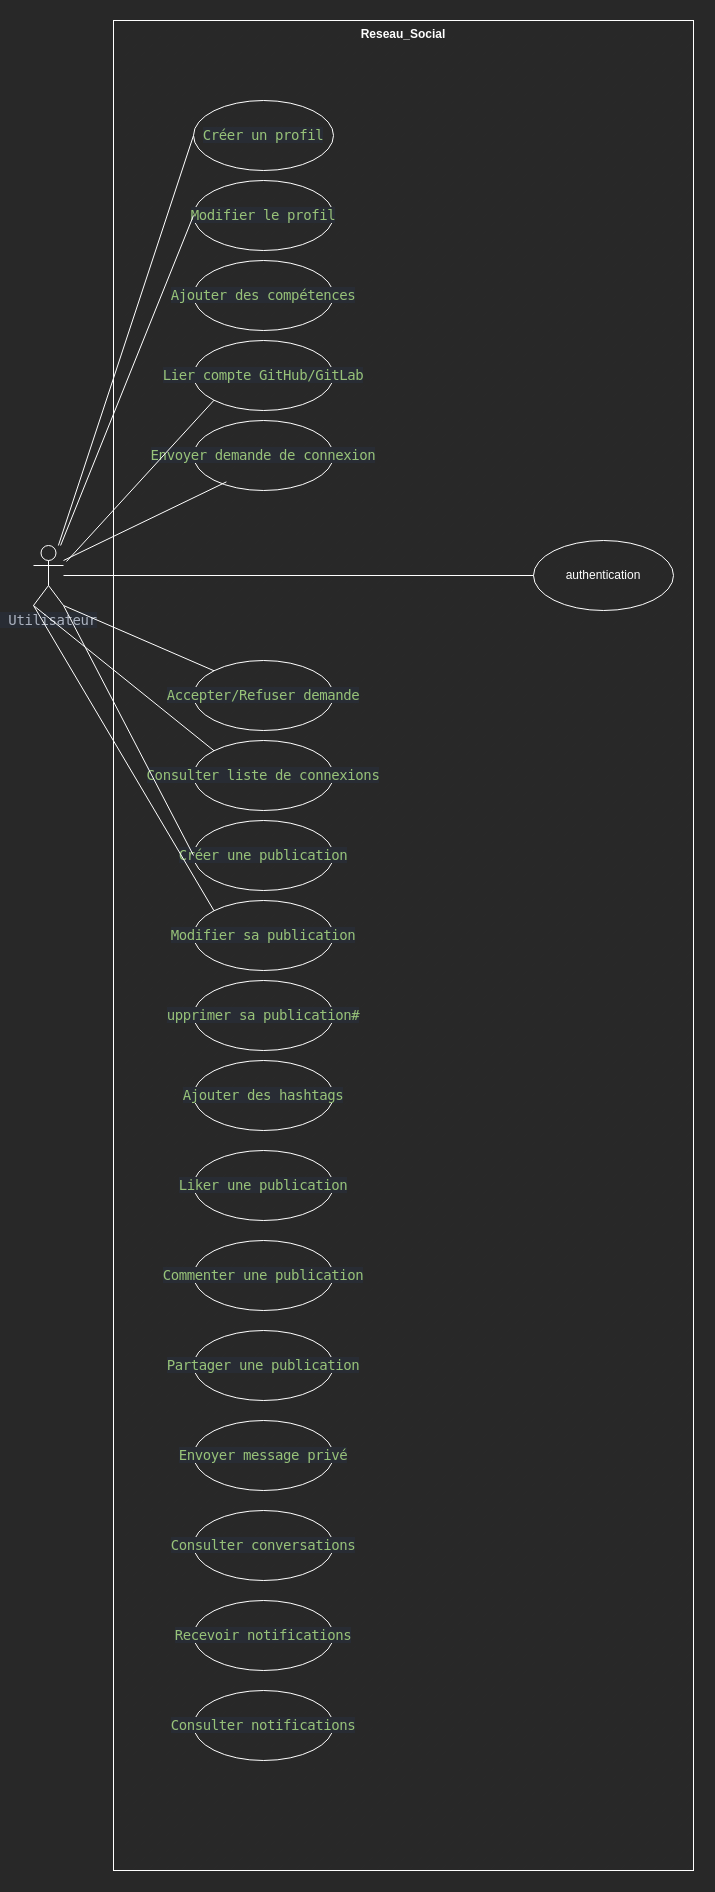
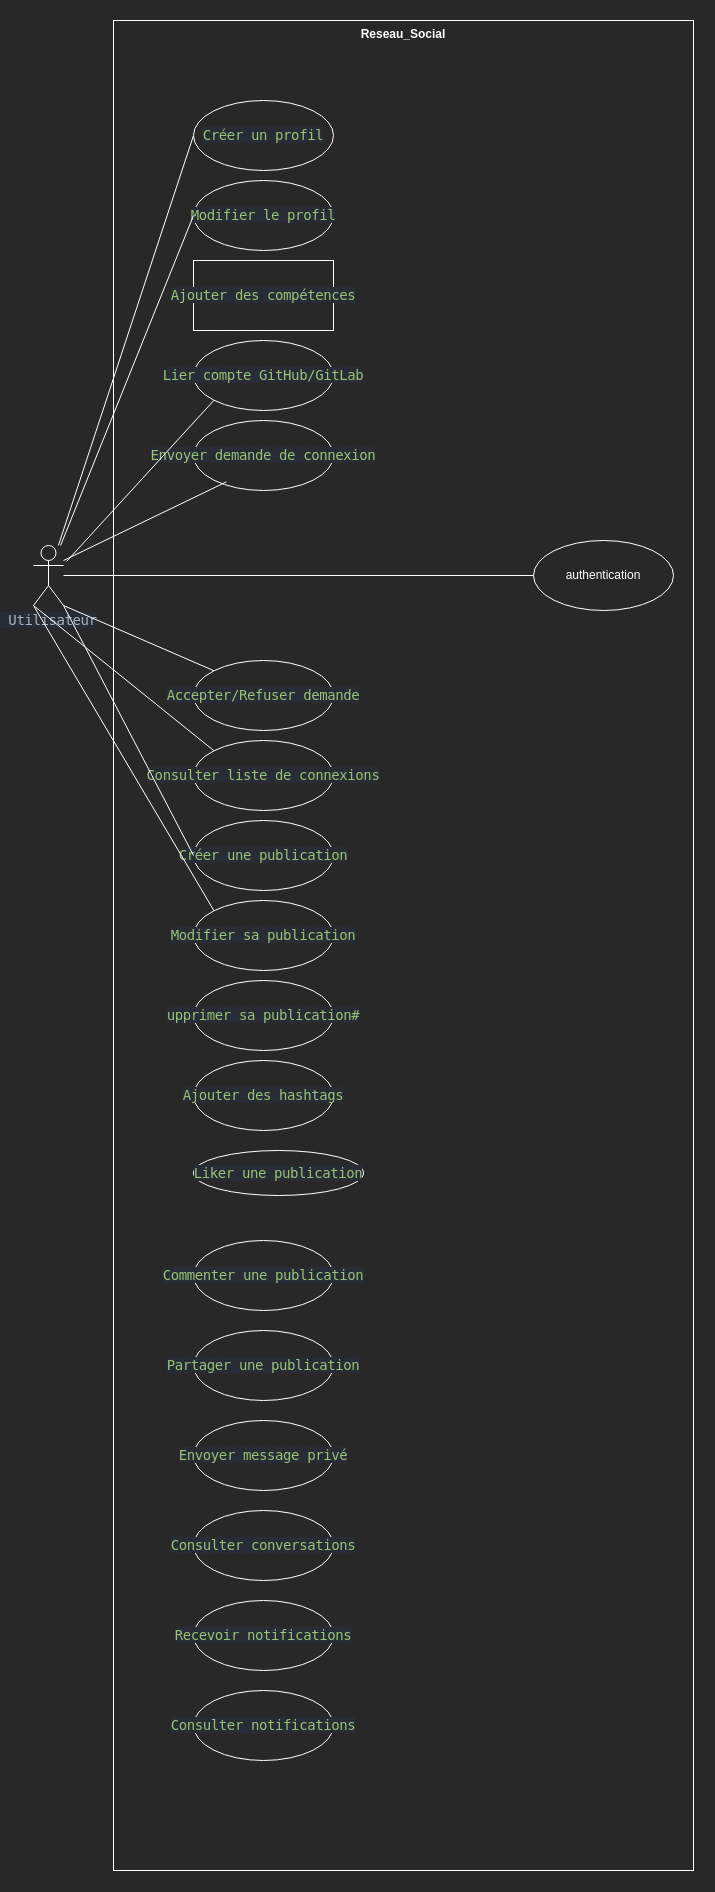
- <mxCell id="10" value="&lt;span style=&quot;color: rgb(152, 195, 121); font-family: &amp;quot;Fira Code&amp;quot;, &amp;quot;Fira Mono&amp;quot;, Menlo, Consolas, &amp;quot;DejaVu Sans Mono&amp;quot;, monospace; font-size: 14px; letter-spacing: -0.4px; text-align: left; white-space: pre; background-color: rgb(40, 44, 52);&quot;&gt;Ajouter des compétences&lt;/span&gt;" style="ellipse;whiteSpace=wrap;html=1;fillColor=none;strokeColor=#FFFFFF;" vertex="1" parent="1"><mxGeometry x="180" y="260" width="140" height="70" as="geometry" /></mxCell>
+ <mxCell id="10" value="&lt;span style=&quot;color: rgb(152, 195, 121); font-family: &amp;quot;Fira Code&amp;quot;, &amp;quot;Fira Mono&amp;quot;, Menlo, Consolas, &amp;quot;DejaVu Sans Mono&amp;quot;, monospace; font-size: 14px; letter-spacing: -0.4px; text-align: left; white-space: pre; background-color: rgb(40, 44, 52);&quot;&gt;Ajouter des compétences&lt;/span&gt;" style="whiteSpace=wrap;html=1;fillColor=none;strokeColor=#FFFFFF;rounded=0;" vertex="1" parent="1"><mxGeometry x="180" y="260" width="140" height="70" as="geometry" /></mxCell>
- <mxCell id="20" value="&lt;span style=&quot;color: rgb(152, 195, 121); font-family: &amp;quot;Fira Code&amp;quot;, &amp;quot;Fira Mono&amp;quot;, Menlo, Consolas, &amp;quot;DejaVu Sans Mono&amp;quot;, monospace; font-size: 14px; letter-spacing: -0.4px; text-align: left; white-space: pre; background-color: rgb(40, 44, 52);&quot;&gt;Liker une publication&lt;/span&gt;" style="ellipse;whiteSpace=wrap;html=1;fillColor=none;strokeColor=#FFFFFF;" vertex="1" parent="1"><mxGeometry x="180" y="1150" width="140" height="70" as="geometry" /></mxCell>
+ <mxCell id="20" value="&lt;span style=&quot;color: rgb(152, 195, 121); font-family: &amp;quot;Fira Code&amp;quot;, &amp;quot;Fira Mono&amp;quot;, Menlo, Consolas, &amp;quot;DejaVu Sans Mono&amp;quot;, monospace; font-size: 14px; letter-spacing: -0.4px; text-align: left; white-space: pre; background-color: rgb(40, 44, 52);&quot;&gt;Liker une publication&lt;/span&gt;" style="ellipse;whiteSpace=wrap;html=1;fillColor=none;strokeColor=#FFFFFF;" vertex="1" parent="1"><mxGeometry x="180" y="1150" width="170" height="45" as="geometry" /></mxCell>
